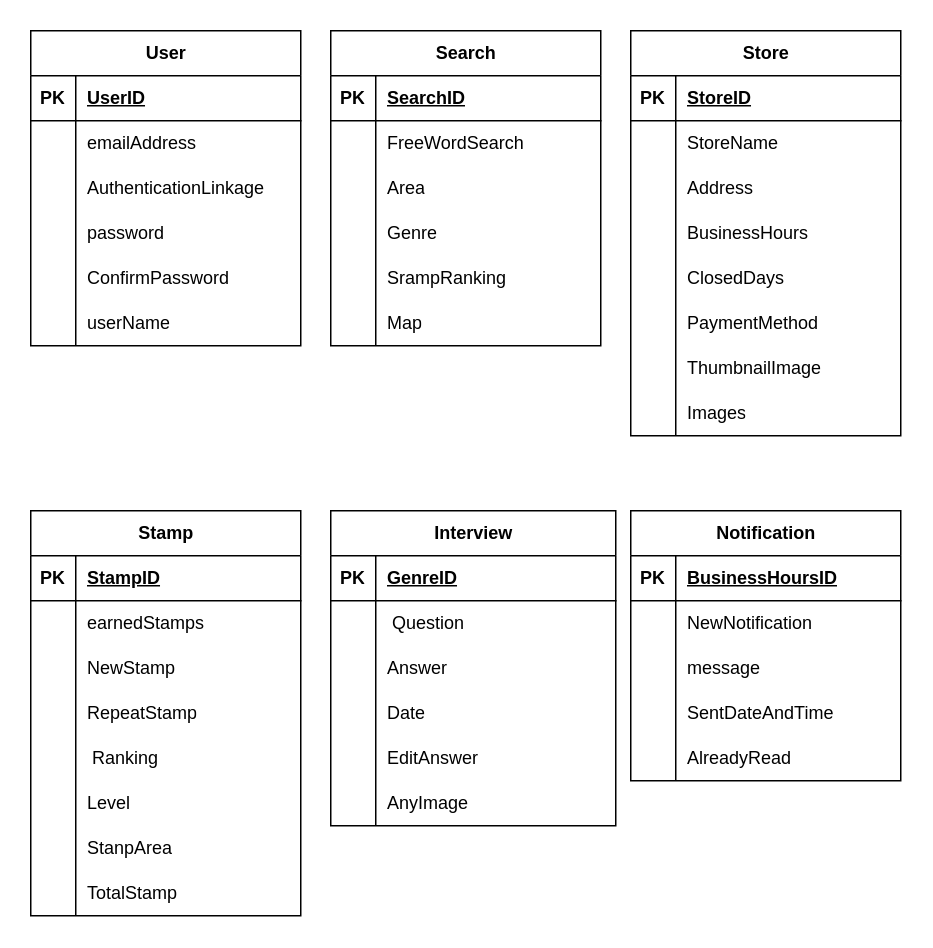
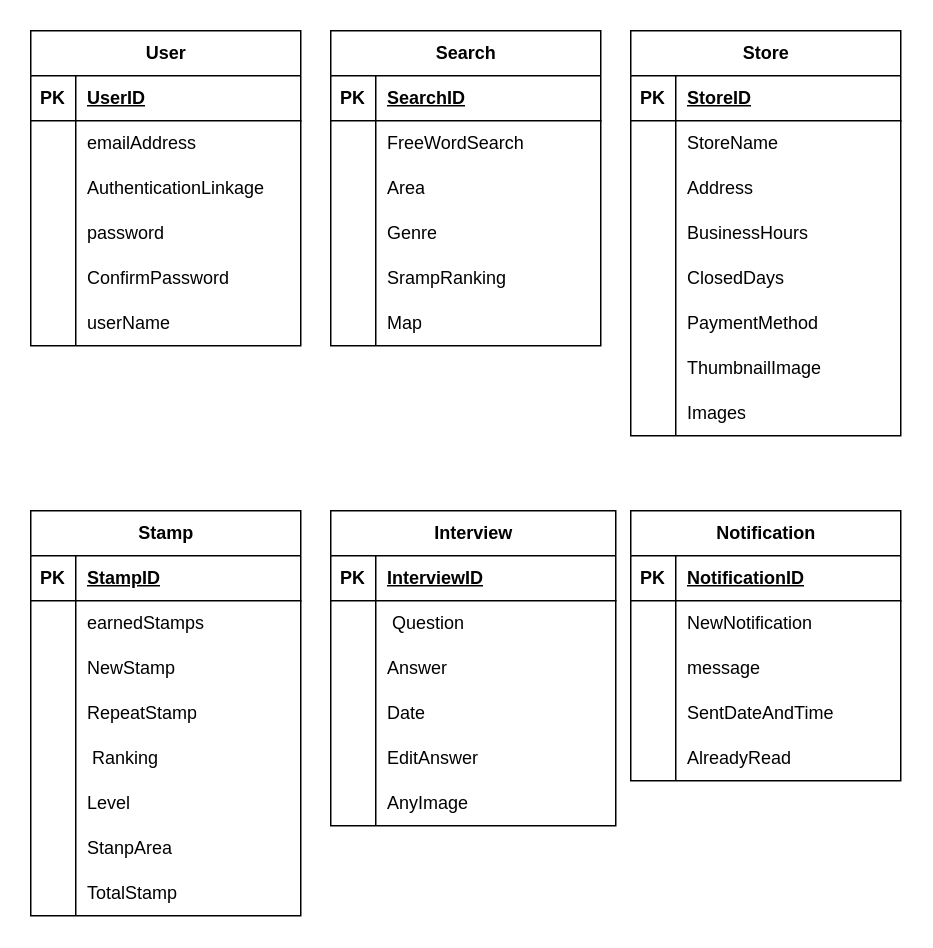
- <mxCell id="109" value="&lt;span style=&quot;text-align: center; text-wrap-mode: nowrap;&quot;&gt;Genre&lt;/span&gt;ID" style="shape=partialRectangle;connectable=0;fillColor=none;top=0;left=0;bottom=0;right=0;align=left;spacingLeft=6;fontStyle=5;overflow=hidden;whiteSpace=wrap;html=1;" parent="107" vertex="1"><mxGeometry x="30" width="160" height="30" as="geometry"><mxRectangle width="160" height="30" as="alternateBounds" /></mxGeometry></mxCell>
+ <mxCell id="109" value="&lt;span style=&quot;text-align: center; text-wrap-mode: nowrap;&quot;&gt;Interview&lt;/span&gt;ID" style="shape=partialRectangle;connectable=0;fillColor=none;top=0;left=0;bottom=0;right=0;align=left;spacingLeft=6;fontStyle=5;overflow=hidden;whiteSpace=wrap;html=1;" parent="107" vertex="1"><mxGeometry x="30" width="160" height="30" as="geometry"><mxRectangle width="160" height="30" as="alternateBounds" /></mxGeometry></mxCell>
- <mxCell id="93" value="&lt;span style=&quot;text-align: center; text-wrap-mode: nowrap;&quot;&gt;BusinessHours&lt;/span&gt;ID" style="shape=partialRectangle;connectable=0;fillColor=none;top=0;left=0;bottom=0;right=0;align=left;spacingLeft=6;fontStyle=5;overflow=hidden;whiteSpace=wrap;html=1;" parent="91" vertex="1"><mxGeometry x="30" width="150" height="30" as="geometry"><mxRectangle width="150" height="30" as="alternateBounds" /></mxGeometry></mxCell>
+ <mxCell id="93" value="&lt;span style=&quot;text-align: center; text-wrap-mode: nowrap;&quot;&gt;Notification&lt;/span&gt;ID" style="shape=partialRectangle;connectable=0;fillColor=none;top=0;left=0;bottom=0;right=0;align=left;spacingLeft=6;fontStyle=5;overflow=hidden;whiteSpace=wrap;html=1;" parent="91" vertex="1"><mxGeometry x="30" width="150" height="30" as="geometry"><mxRectangle width="150" height="30" as="alternateBounds" /></mxGeometry></mxCell>
